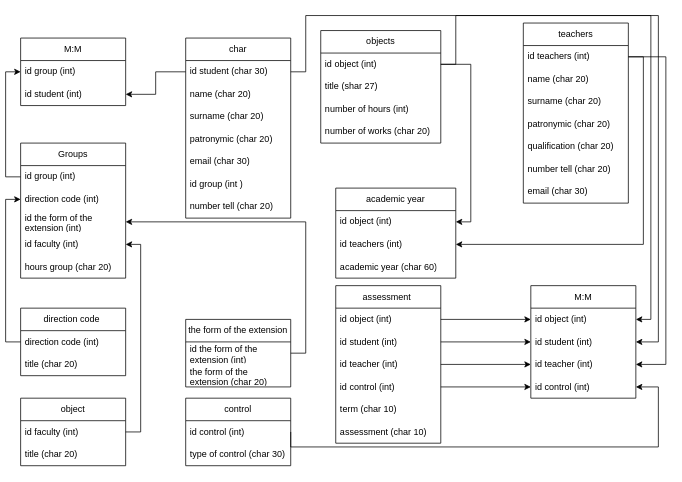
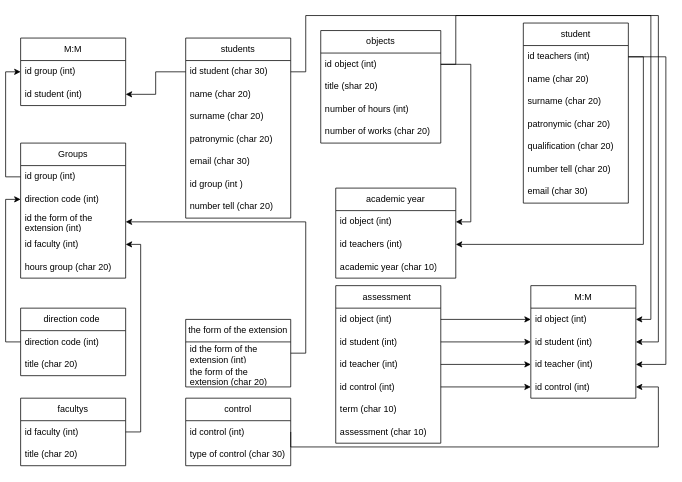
- <mxCell id="30" value="teachers" style="swimlane;fontStyle=0;childLayout=stackLayout;horizontal=1;startSize=30;horizontalStack=0;resizeParent=1;resizeParentMax=0;resizeLast=0;collapsible=1;marginBottom=0;whiteSpace=wrap;html=1;" parent="1" vertex="1"><mxGeometry x="690" y="30" width="140" height="240" as="geometry" /></mxCell>
+ <mxCell id="30" value="student" style="swimlane;fontStyle=0;childLayout=stackLayout;horizontal=1;startSize=30;horizontalStack=0;resizeParent=1;resizeParentMax=0;resizeLast=0;collapsible=1;marginBottom=0;whiteSpace=wrap;html=1;" parent="1" vertex="1"><mxGeometry x="690" y="30" width="140" height="240" as="geometry" /></mxCell>
- <mxCell id="7" value="char" style="swimlane;fontStyle=0;childLayout=stackLayout;horizontal=1;startSize=30;horizontalStack=0;resizeParent=1;resizeParentMax=0;resizeLast=0;collapsible=1;marginBottom=0;whiteSpace=wrap;html=1;" parent="1" vertex="1"><mxGeometry x="240" y="50" width="140" height="240" as="geometry" /></mxCell>
+ <mxCell id="7" value="students" style="swimlane;fontStyle=0;childLayout=stackLayout;horizontal=1;startSize=30;horizontalStack=0;resizeParent=1;resizeParentMax=0;resizeLast=0;collapsible=1;marginBottom=0;whiteSpace=wrap;html=1;" parent="1" vertex="1"><mxGeometry x="240" y="50" width="140" height="240" as="geometry" /></mxCell>
- <mxCell id="4" value="title (shar 27)" style="text;strokeColor=none;fillColor=none;align=left;verticalAlign=middle;spacingLeft=4;spacingRight=4;overflow=hidden;points=[[0,0.5],[1,0.5]];portConstraint=eastwest;rotatable=0;whiteSpace=wrap;html=1;" parent="2" vertex="1"><mxGeometry y="60" width="160" height="30" as="geometry" /></mxCell>
+ <mxCell id="4" value="title (shar 20)" style="text;strokeColor=none;fillColor=none;align=left;verticalAlign=middle;spacingLeft=4;spacingRight=4;overflow=hidden;points=[[0,0.5],[1,0.5]];portConstraint=eastwest;rotatable=0;whiteSpace=wrap;html=1;" parent="2" vertex="1"><mxGeometry y="60" width="160" height="30" as="geometry" /></mxCell>
- <mxCell id="51" value="academic year (char 60)" style="text;strokeColor=none;fillColor=none;align=left;verticalAlign=middle;spacingLeft=4;spacingRight=4;overflow=hidden;points=[[0,0.5],[1,0.5]];portConstraint=eastwest;rotatable=0;whiteSpace=wrap;html=1;" parent="48" vertex="1"><mxGeometry y="90" width="160" height="30" as="geometry" /></mxCell>
+ <mxCell id="51" value="academic year (char 10)" style="text;strokeColor=none;fillColor=none;align=left;verticalAlign=middle;spacingLeft=4;spacingRight=4;overflow=hidden;points=[[0,0.5],[1,0.5]];portConstraint=eastwest;rotatable=0;whiteSpace=wrap;html=1;" parent="48" vertex="1"><mxGeometry y="90" width="160" height="30" as="geometry" /></mxCell>
- <mxCell id="21" value="object" style="swimlane;fontStyle=0;childLayout=stackLayout;horizontal=1;startSize=30;horizontalStack=0;resizeParent=1;resizeParentMax=0;resizeLast=0;collapsible=1;marginBottom=0;whiteSpace=wrap;html=1;" parent="1" vertex="1"><mxGeometry x="20" y="530" width="140" height="90" as="geometry" /></mxCell>
+ <mxCell id="21" value="facultys" style="swimlane;fontStyle=0;childLayout=stackLayout;horizontal=1;startSize=30;horizontalStack=0;resizeParent=1;resizeParentMax=0;resizeLast=0;collapsible=1;marginBottom=0;whiteSpace=wrap;html=1;" parent="1" vertex="1"><mxGeometry x="20" y="530" width="140" height="90" as="geometry" /></mxCell>
